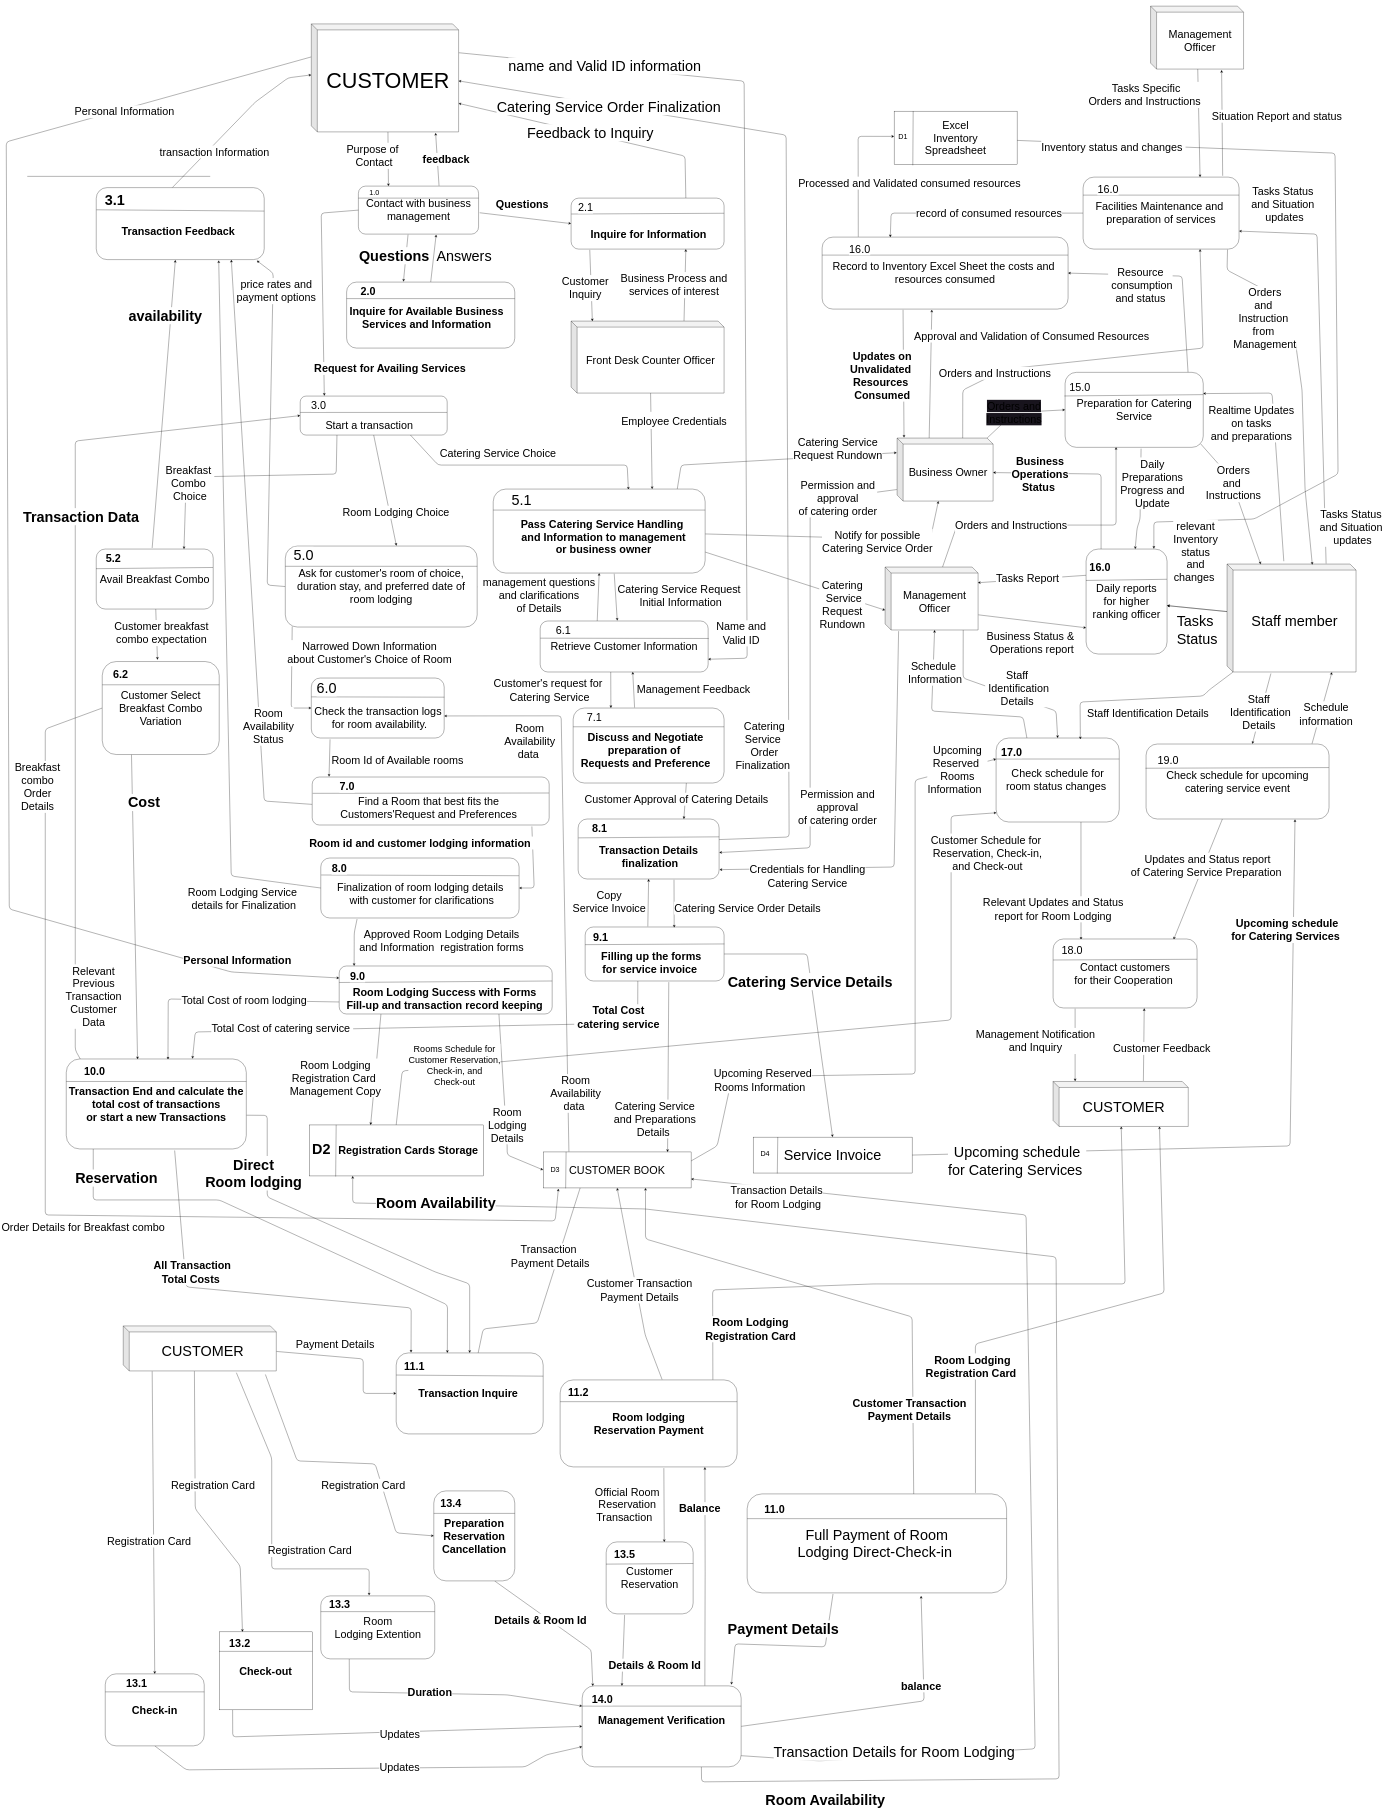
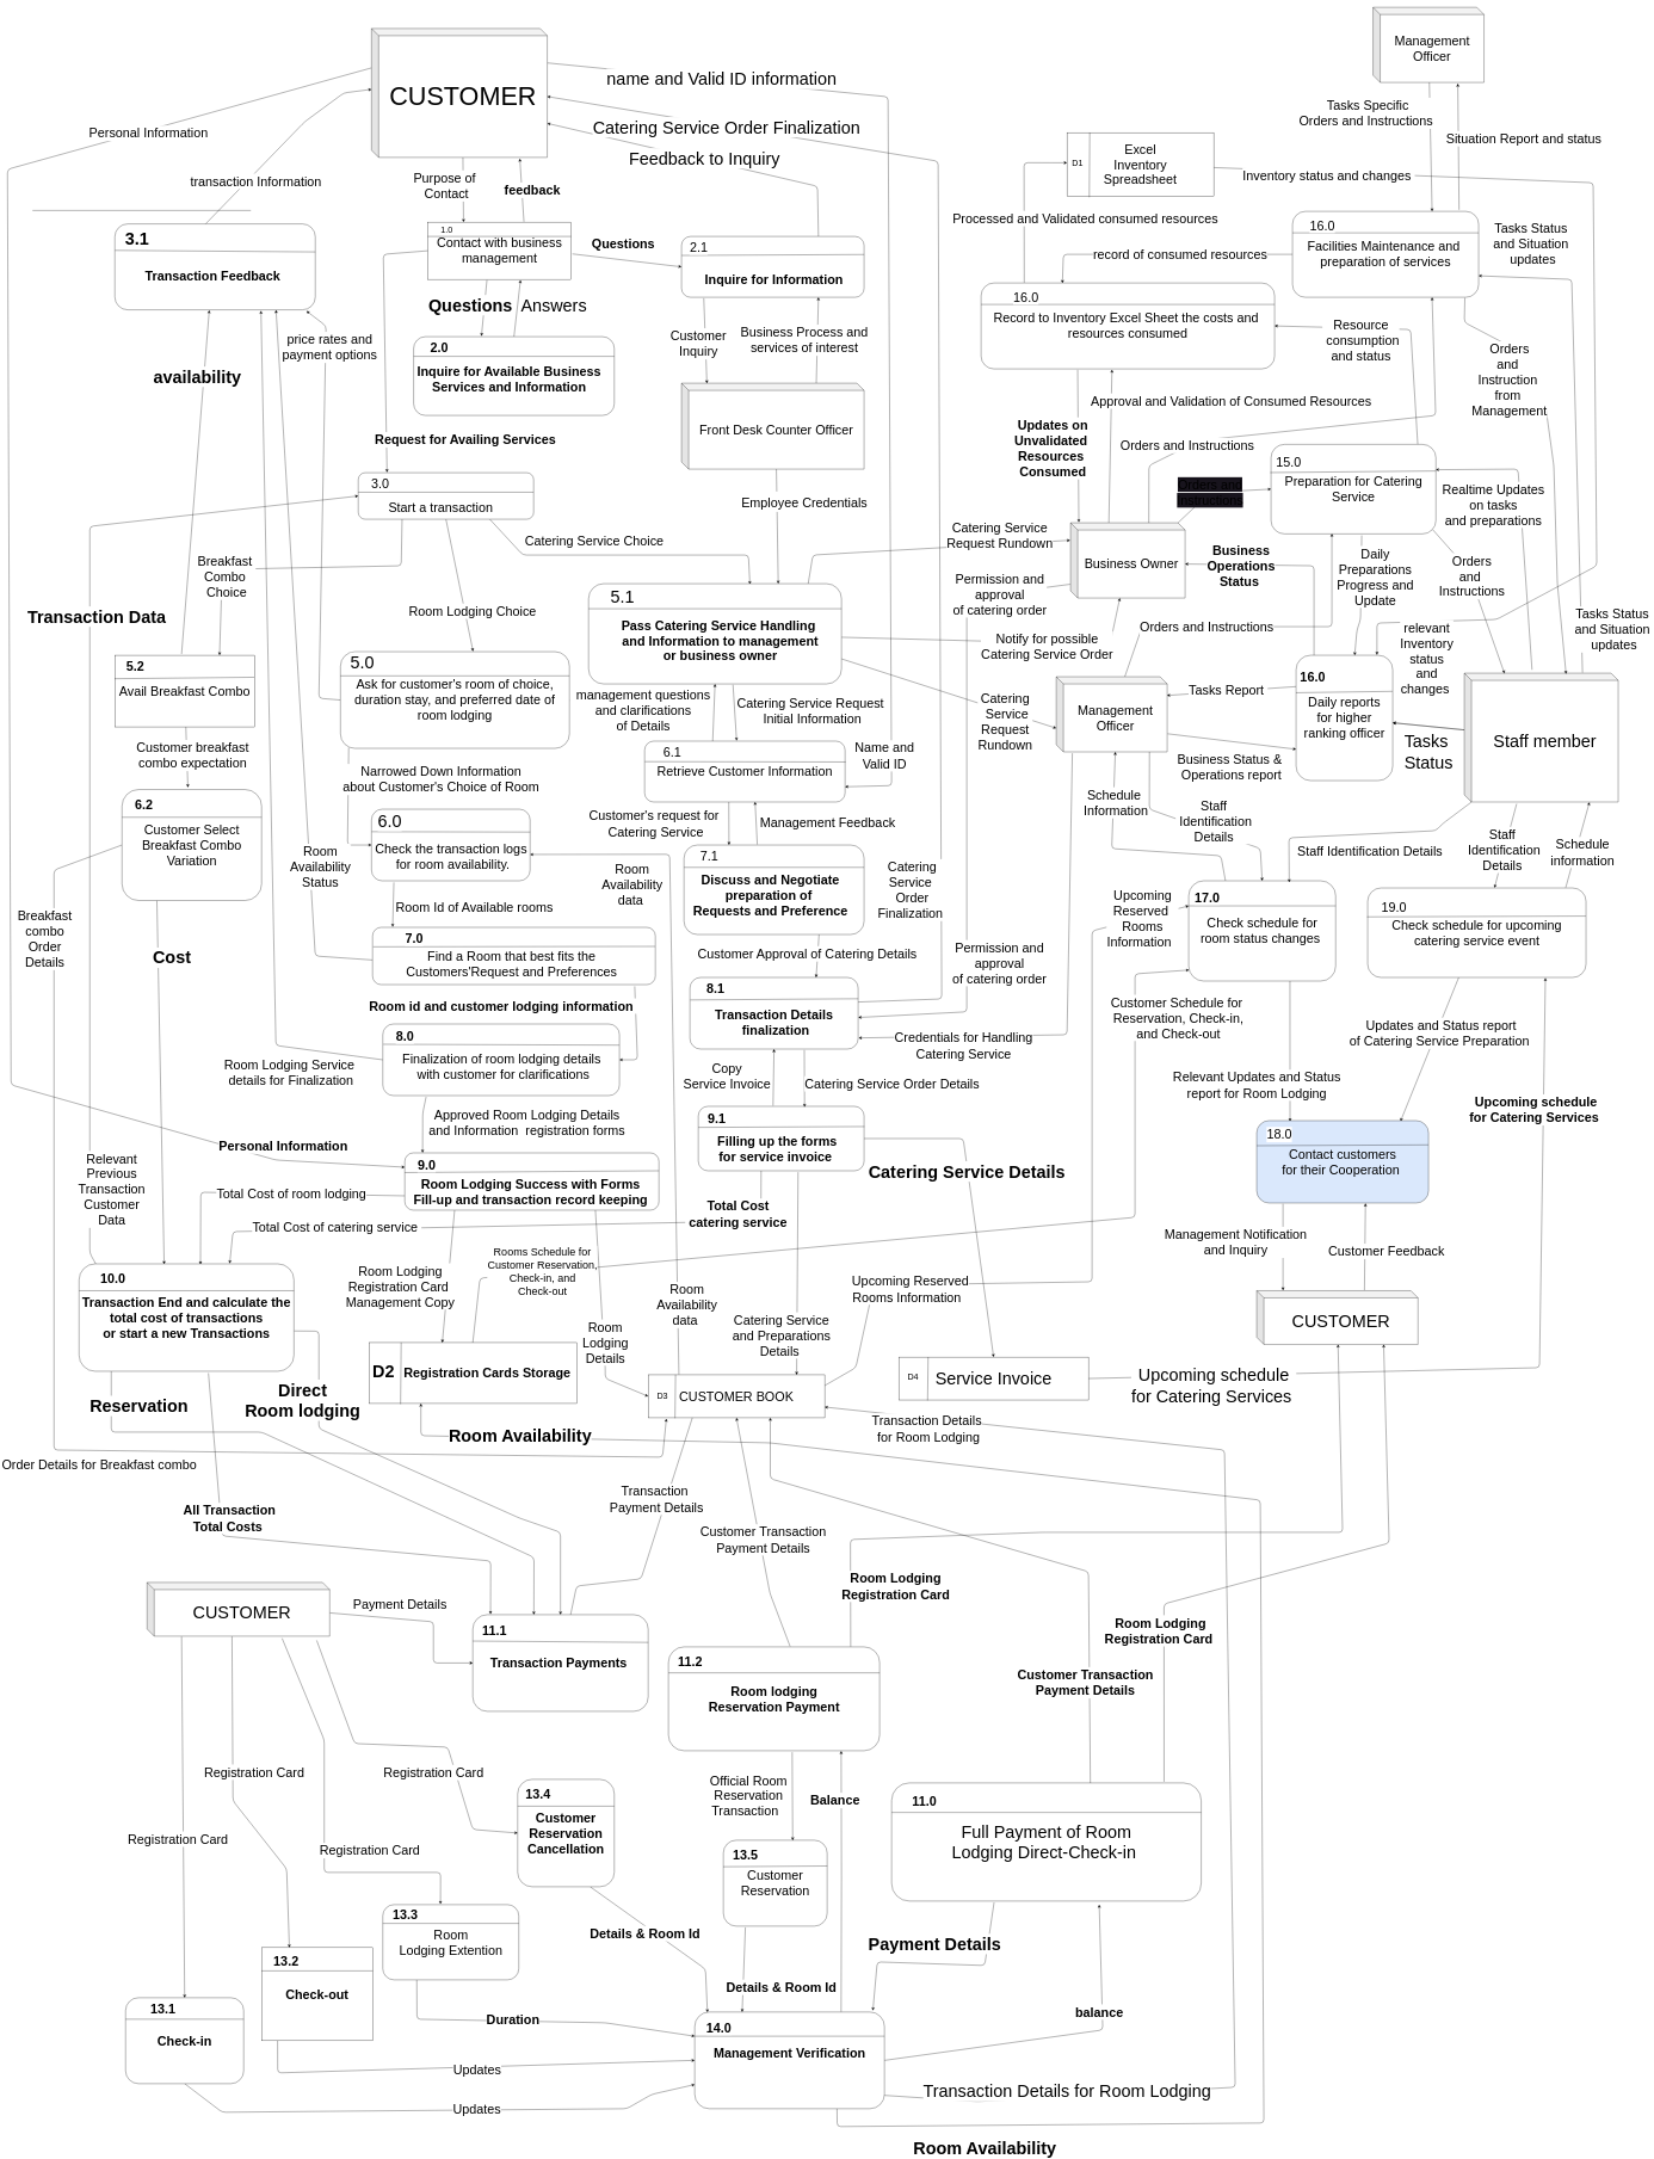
- <mxCell id="16" value="&lt;font style=&quot;font-size: 36px;&quot;&gt;Contact with business management&lt;/font&gt;" style="rounded=1;whiteSpace=wrap;html=1;fontSize=24;" parent="1" vertex="1"><mxGeometry x="1194" y="620" width="400.62" height="160" as="geometry" /></mxCell>
+ <mxCell id="16" value="&lt;font style=&quot;font-size: 36px;&quot;&gt;Contact with business management&lt;/font&gt;" style="whiteSpace=wrap;html=1;fontSize=24;rounded=0;" parent="1" vertex="1"><mxGeometry x="1194" y="620" width="400.62" height="160" as="geometry" /></mxCell>
- <mxCell id="44" value="&lt;font style=&quot;font-size: 36px;&quot;&gt;Avail Breakfast Combo&lt;/font&gt;" style="rounded=1;whiteSpace=wrap;html=1;fontSize=24;" parent="1" vertex="1"><mxGeometry x="320" y="1830" width="390" height="200" as="geometry" /></mxCell>
+ <mxCell id="44" value="&lt;font style=&quot;font-size: 36px;&quot;&gt;Avail Breakfast Combo&lt;/font&gt;" style="whiteSpace=wrap;html=1;fontSize=24;rounded=0;" parent="1" vertex="1"><mxGeometry x="320" y="1830" width="390" height="200" as="geometry" /></mxCell>
- <mxCell id="217" value="&lt;font style=&quot;font-size: 36px;&quot;&gt;Contact customers &lt;br&gt;for their Cooperation&amp;nbsp;&lt;/font&gt;" style="rounded=1;whiteSpace=wrap;html=1;fontSize=24;" parent="1" vertex="1"><mxGeometry x="3510" y="3130" width="480" height="230" as="geometry" /></mxCell>
+ <mxCell id="217" value="&lt;font style=&quot;font-size: 36px;&quot;&gt;Contact customers &lt;br&gt;for their Cooperation&amp;nbsp;&lt;/font&gt;" style="rounded=1;whiteSpace=wrap;html=1;fontSize=24;fillColor=#dae8fc;" parent="1" vertex="1"><mxGeometry x="3510" y="3130" width="480" height="230" as="geometry" /></mxCell>
- <mxCell id="245" value="&lt;span style=&quot;font-size: 36px;&quot;&gt;&lt;b&gt;Transaction Inquire&amp;nbsp;&lt;/b&gt;&lt;/span&gt;" style="rounded=1;whiteSpace=wrap;html=1;fontSize=24;" parent="1" vertex="1"><mxGeometry x="1320" y="4510" width="490" height="270" as="geometry" /></mxCell>
+ <mxCell id="245" value="&lt;span style=&quot;font-size: 36px;&quot;&gt;&lt;b&gt;Transaction Payments&amp;nbsp;&lt;/b&gt;&lt;/span&gt;" style="rounded=1;whiteSpace=wrap;html=1;fontSize=24;" parent="1" vertex="1"><mxGeometry x="1320" y="4510" width="490" height="270" as="geometry" /></mxCell>
- <mxCell id="261" value="&lt;font style=&quot;font-size: 36px;&quot;&gt;&lt;b&gt;Preparation&lt;br&gt;Reservation&lt;br&gt;Cancellation&lt;/b&gt;&lt;/font&gt;" style="rounded=1;whiteSpace=wrap;html=1;fontSize=24;" parent="1" vertex="1"><mxGeometry x="1445.31" y="4970" width="270" height="300" as="geometry" /></mxCell>
+ <mxCell id="261" value="&lt;font style=&quot;font-size: 36px;&quot;&gt;&lt;b&gt;Customer&lt;br&gt;Reservation&lt;br&gt;Cancellation&lt;/b&gt;&lt;/font&gt;" style="rounded=1;whiteSpace=wrap;html=1;fontSize=24;" parent="1" vertex="1"><mxGeometry x="1445.31" y="4970" width="270" height="300" as="geometry" /></mxCell>
